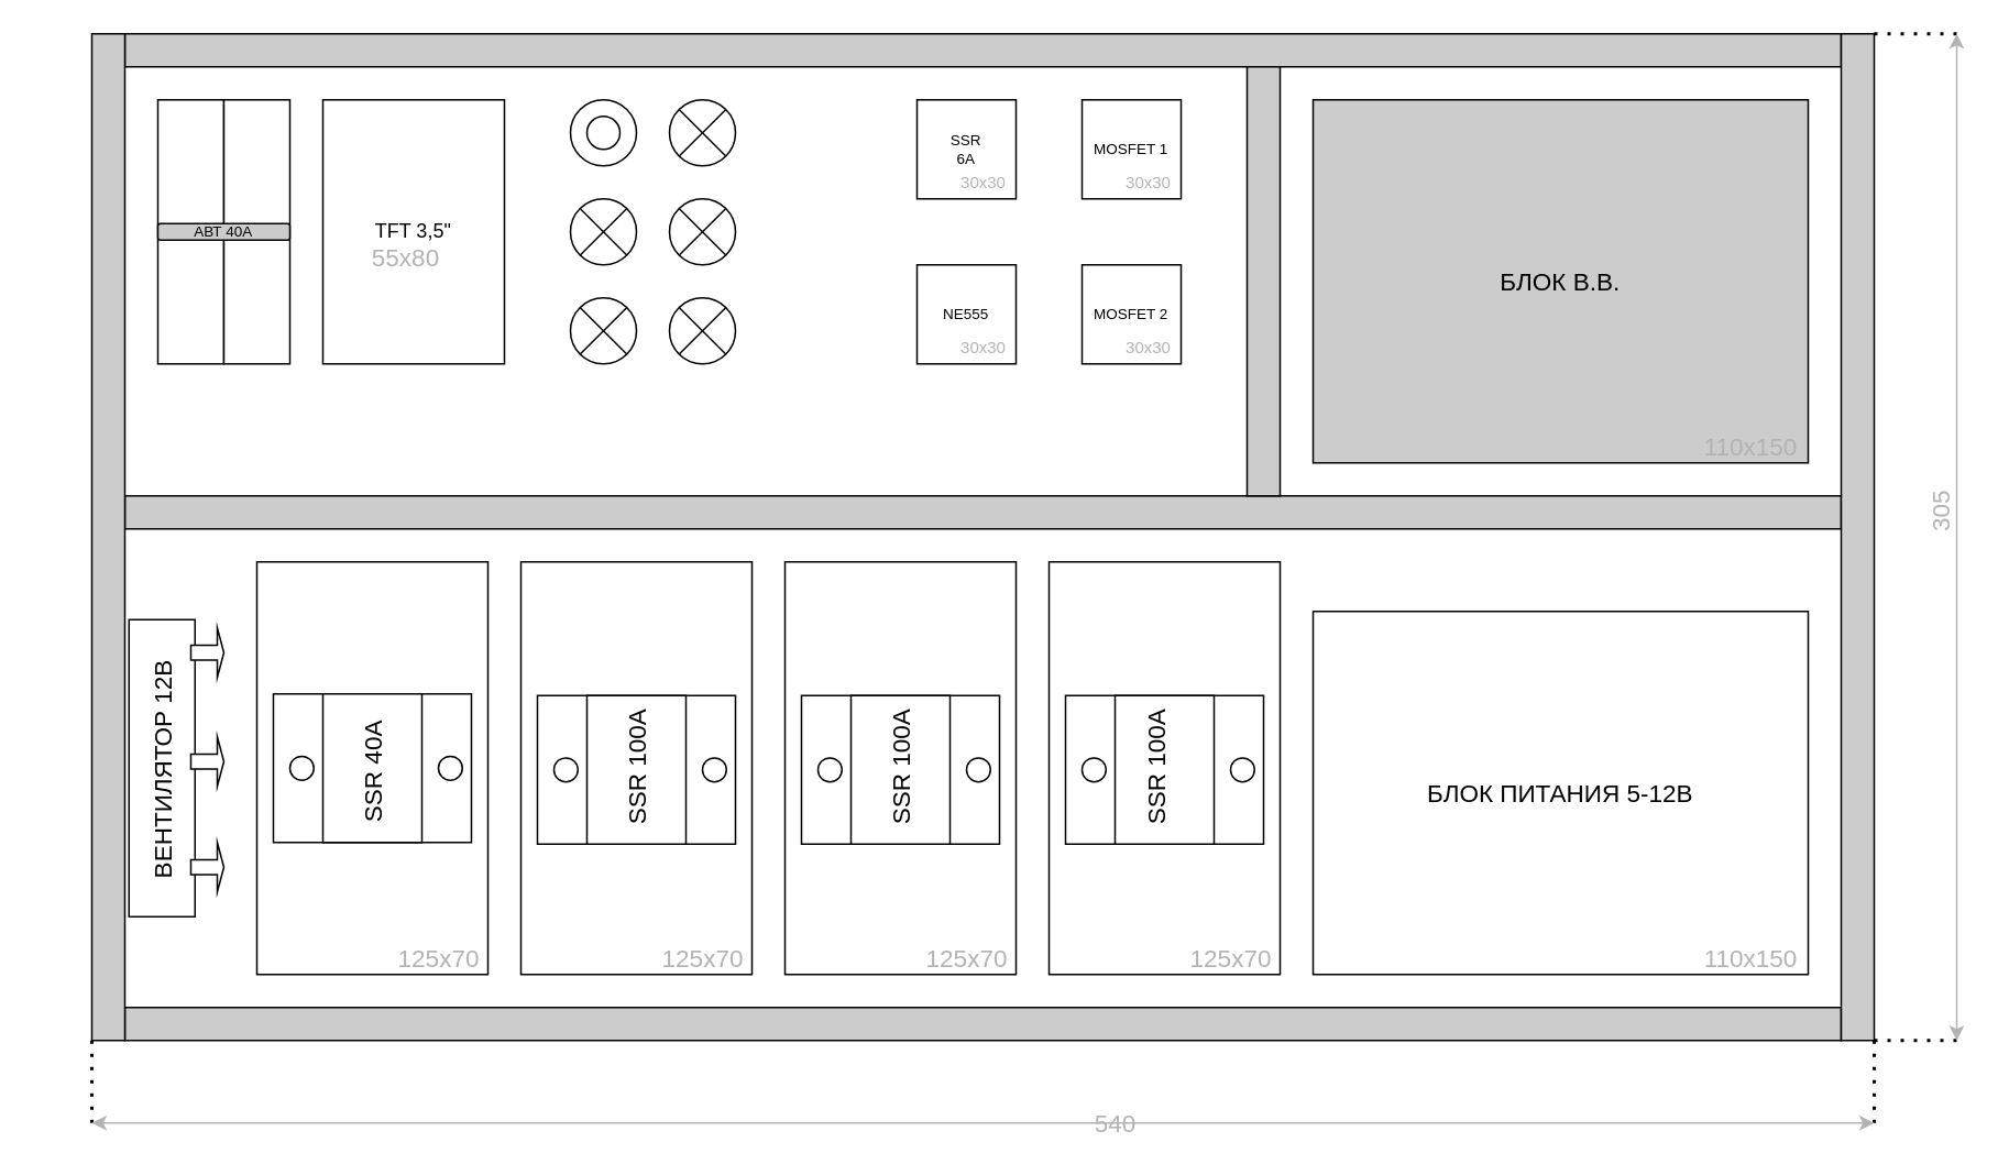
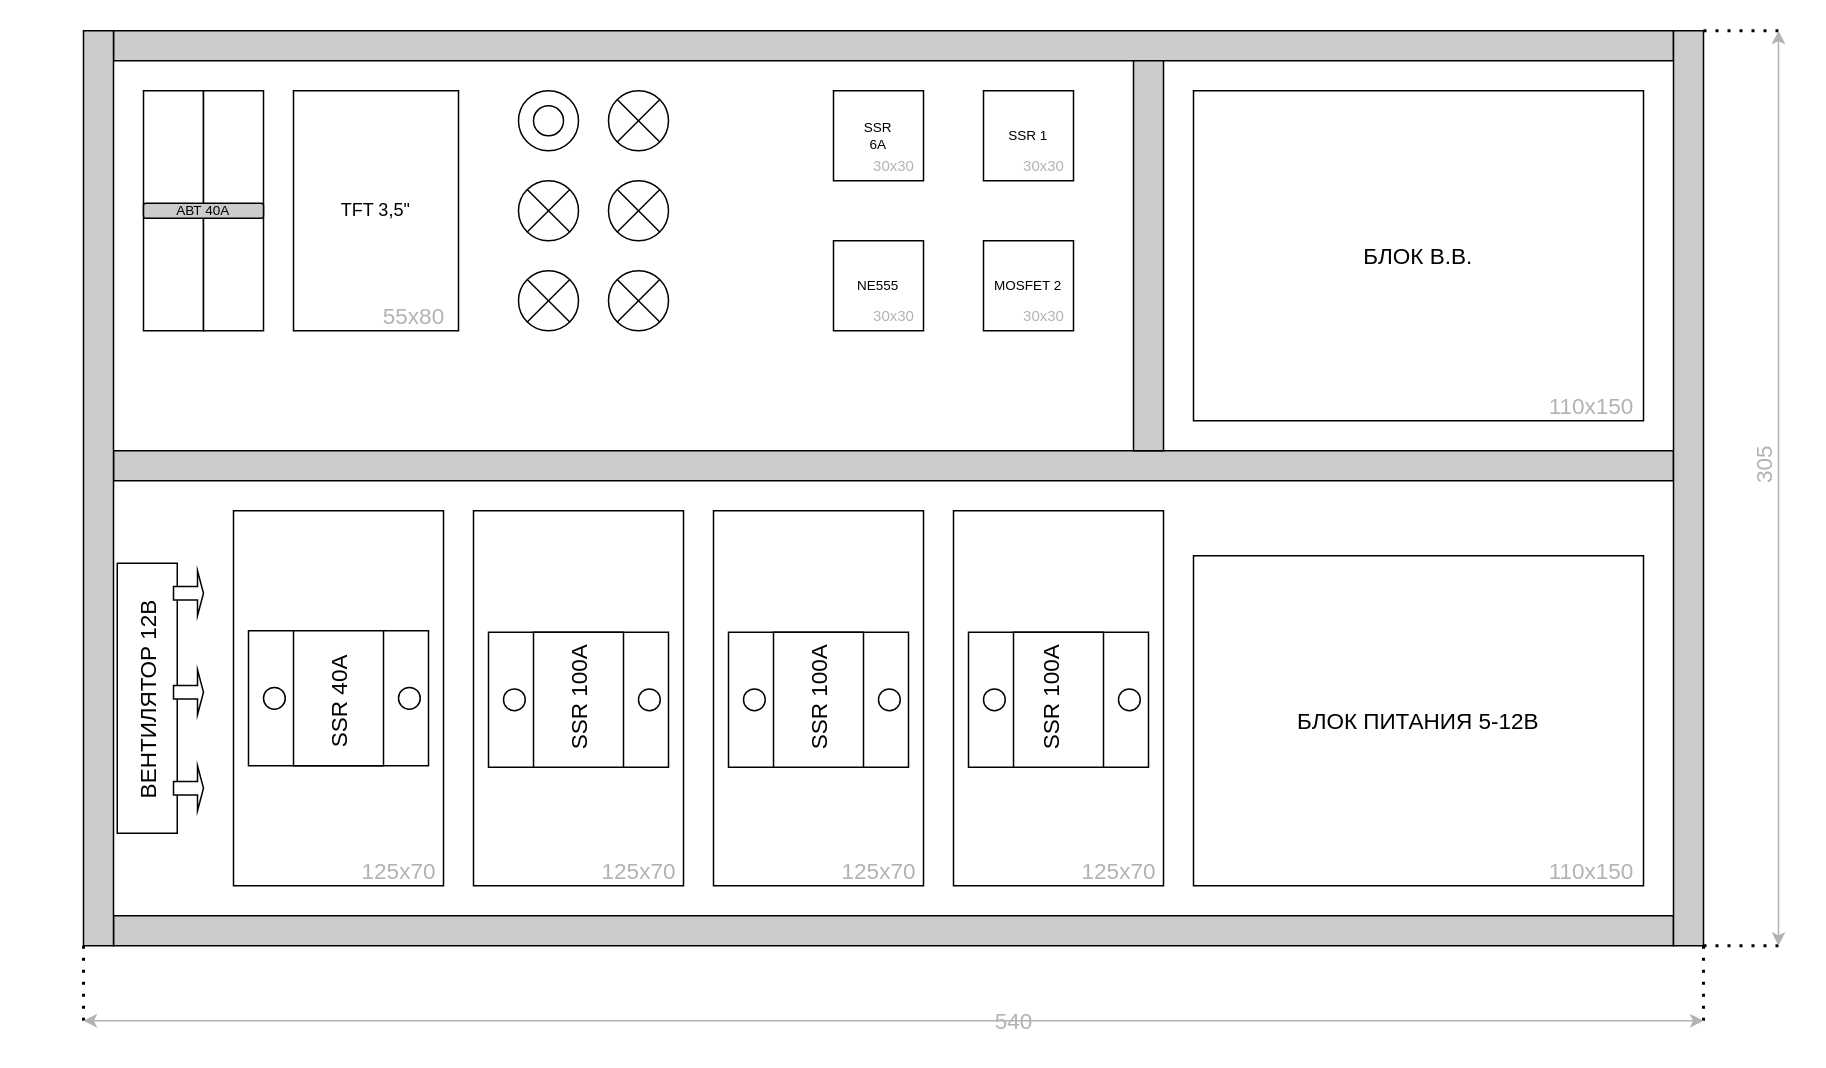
- <mxCell id="16" value="MOSFET 1" style="whiteSpace=wrap;html=1;aspect=fixed;fontSize=9;" vertex="1" parent="1"><mxGeometry x="655" y="60" width="60" height="60" as="geometry" /></mxCell>
+ <mxCell id="16" value="SSR 1" style="whiteSpace=wrap;html=1;aspect=fixed;fontSize=9;" vertex="1" parent="1"><mxGeometry x="655" y="60" width="60" height="60" as="geometry" /></mxCell>
- <mxCell id="71" value="&lt;div&gt;55x80&lt;/div&gt;" style="text;html=1;align=center;verticalAlign=middle;resizable=0;points=[];autosize=1;strokeColor=none;fontSize=15;fontColor=#B3B3B3;" vertex="1" parent="1"><mxGeometry x="215" y="145" width="60" height="20" as="geometry" /></mxCell>
+ <mxCell id="71" value="&lt;div&gt;55x80&lt;/div&gt;" style="text;html=1;align=center;verticalAlign=middle;resizable=0;points=[];autosize=1;strokeColor=none;fontSize=15;fontColor=#B3B3B3;" vertex="1" parent="1"><mxGeometry x="245" y="200" width="60" height="20" as="geometry" /></mxCell>
- <mxCell id="6" value="&lt;div&gt;БЛОК В.В.&lt;br&gt;&lt;/div&gt;" style="rounded=0;whiteSpace=wrap;html=1;fontSize=15;fillColor=#cccccc;" vertex="1" parent="1"><mxGeometry x="795" y="60" width="300" height="220" as="geometry" /></mxCell>
+ <mxCell id="6" value="&lt;div&gt;БЛОК В.В.&lt;br&gt;&lt;/div&gt;" style="rounded=0;whiteSpace=wrap;html=1;fontSize=15;" vertex="1" parent="1"><mxGeometry x="795" y="60" width="300" height="220" as="geometry" /></mxCell>
